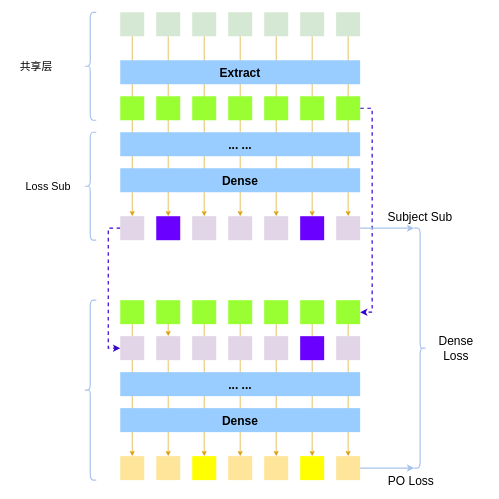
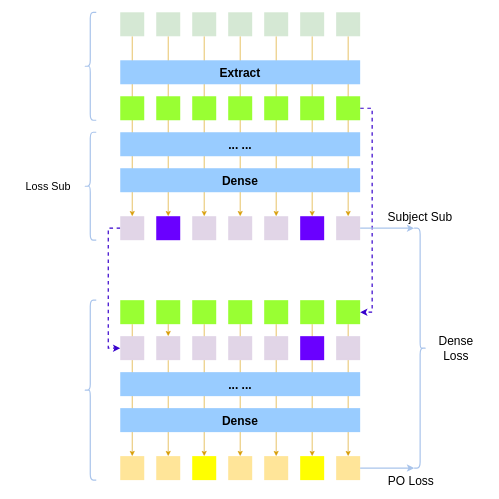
- <mxCell id="57" value="共享层" style="text;html=1;strokeColor=none;fillColor=none;align=center;verticalAlign=middle;whiteSpace=wrap;rounded=0;fontSize=18;" vertex="1" parent="1"><mxGeometry x="20" y="100" width="80" height="20" as="geometry" /></mxCell>
